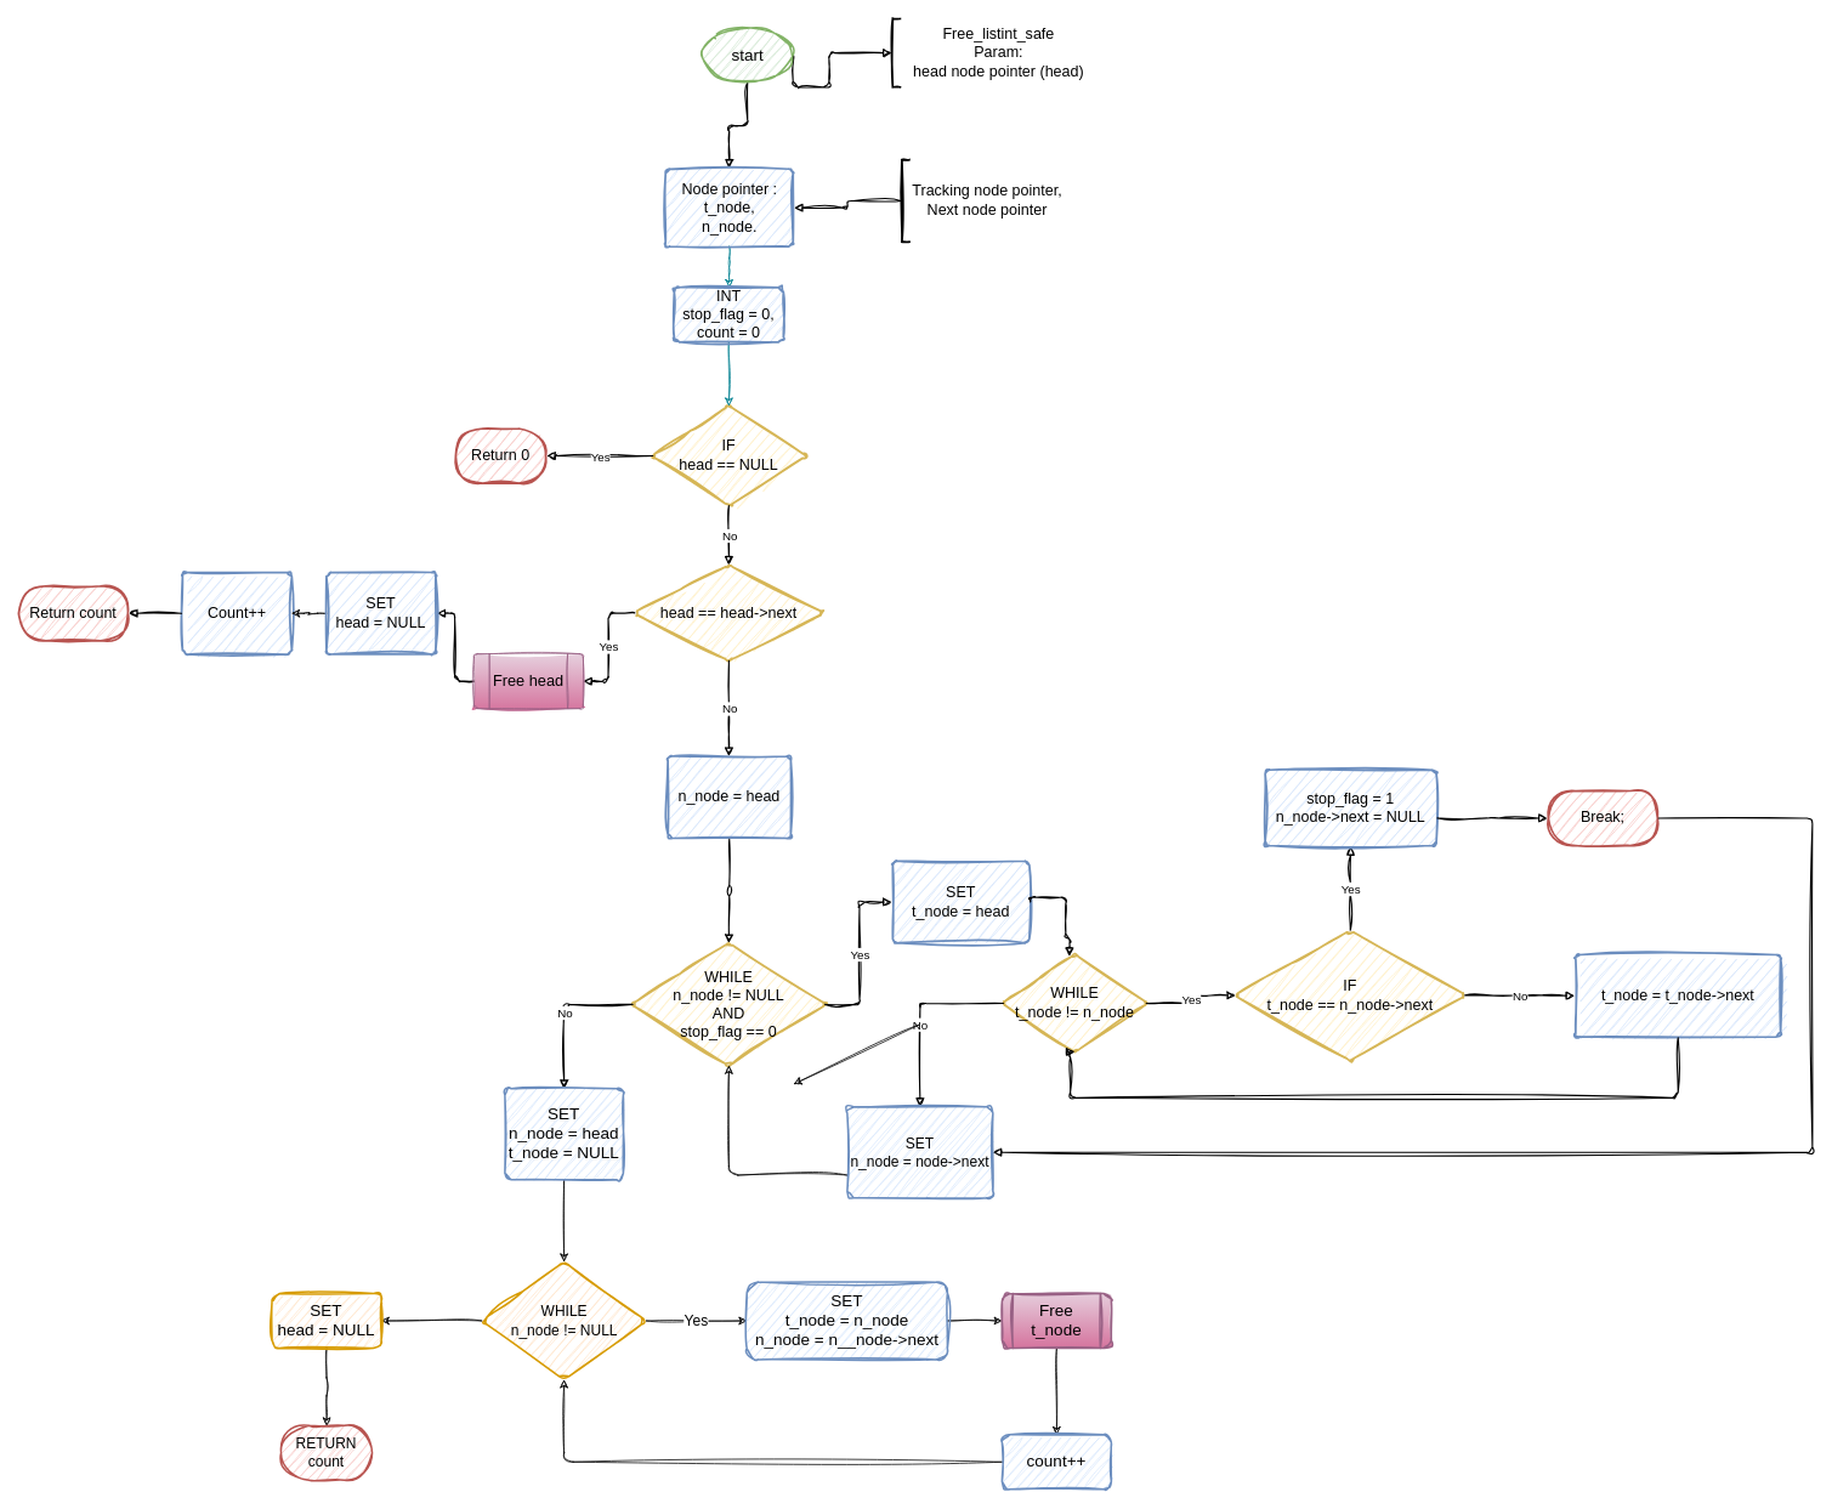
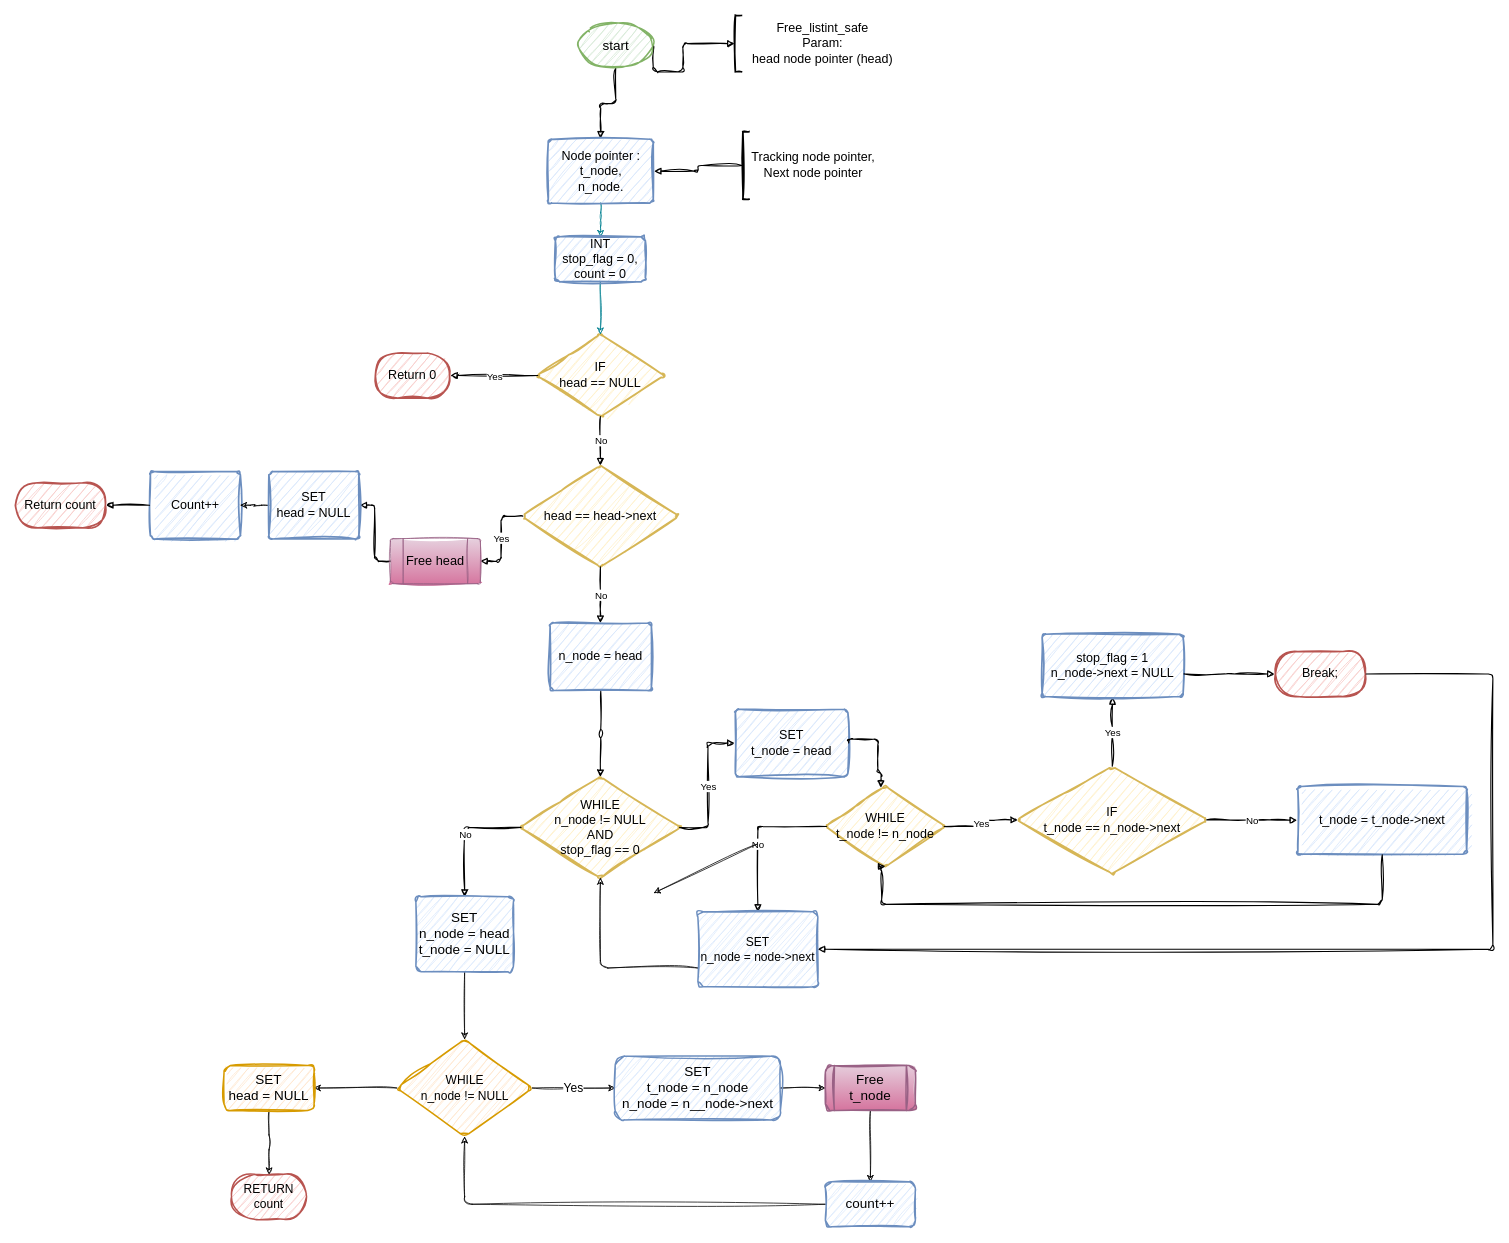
- <mxCell id="14" value="head == head-&amp;gt;next" style="html=1;overflow=block;blockSpacing=1;whiteSpace=wrap;rhombus;fontSize=16.7;fontStyle=0;spacing=3.8;strokeOpacity=100;rounded=1;absoluteArcSize=1;arcSize=9;strokeWidth=2.3;align=center;fillColor=#fff2cc;strokeColor=#d6b656;sketch=1;curveFitting=1;jiggle=2;" parent="1" vertex="1"><mxGeometry x="695" y="620" width="210" height="105" as="geometry" /></mxCell>
+ <mxCell id="14" value="head == head-&amp;gt;next" style="html=1;overflow=block;blockSpacing=1;whiteSpace=wrap;rhombus;fontSize=16.7;fontStyle=0;spacing=3.8;strokeOpacity=100;rounded=1;absoluteArcSize=1;arcSize=9;strokeWidth=2.3;align=center;fillColor=#fff2cc;strokeColor=#d6b656;sketch=1;curveFitting=1;jiggle=2;" parent="1" vertex="1"><mxGeometry x="695" y="620" width="210" height="135" as="geometry" /></mxCell>
